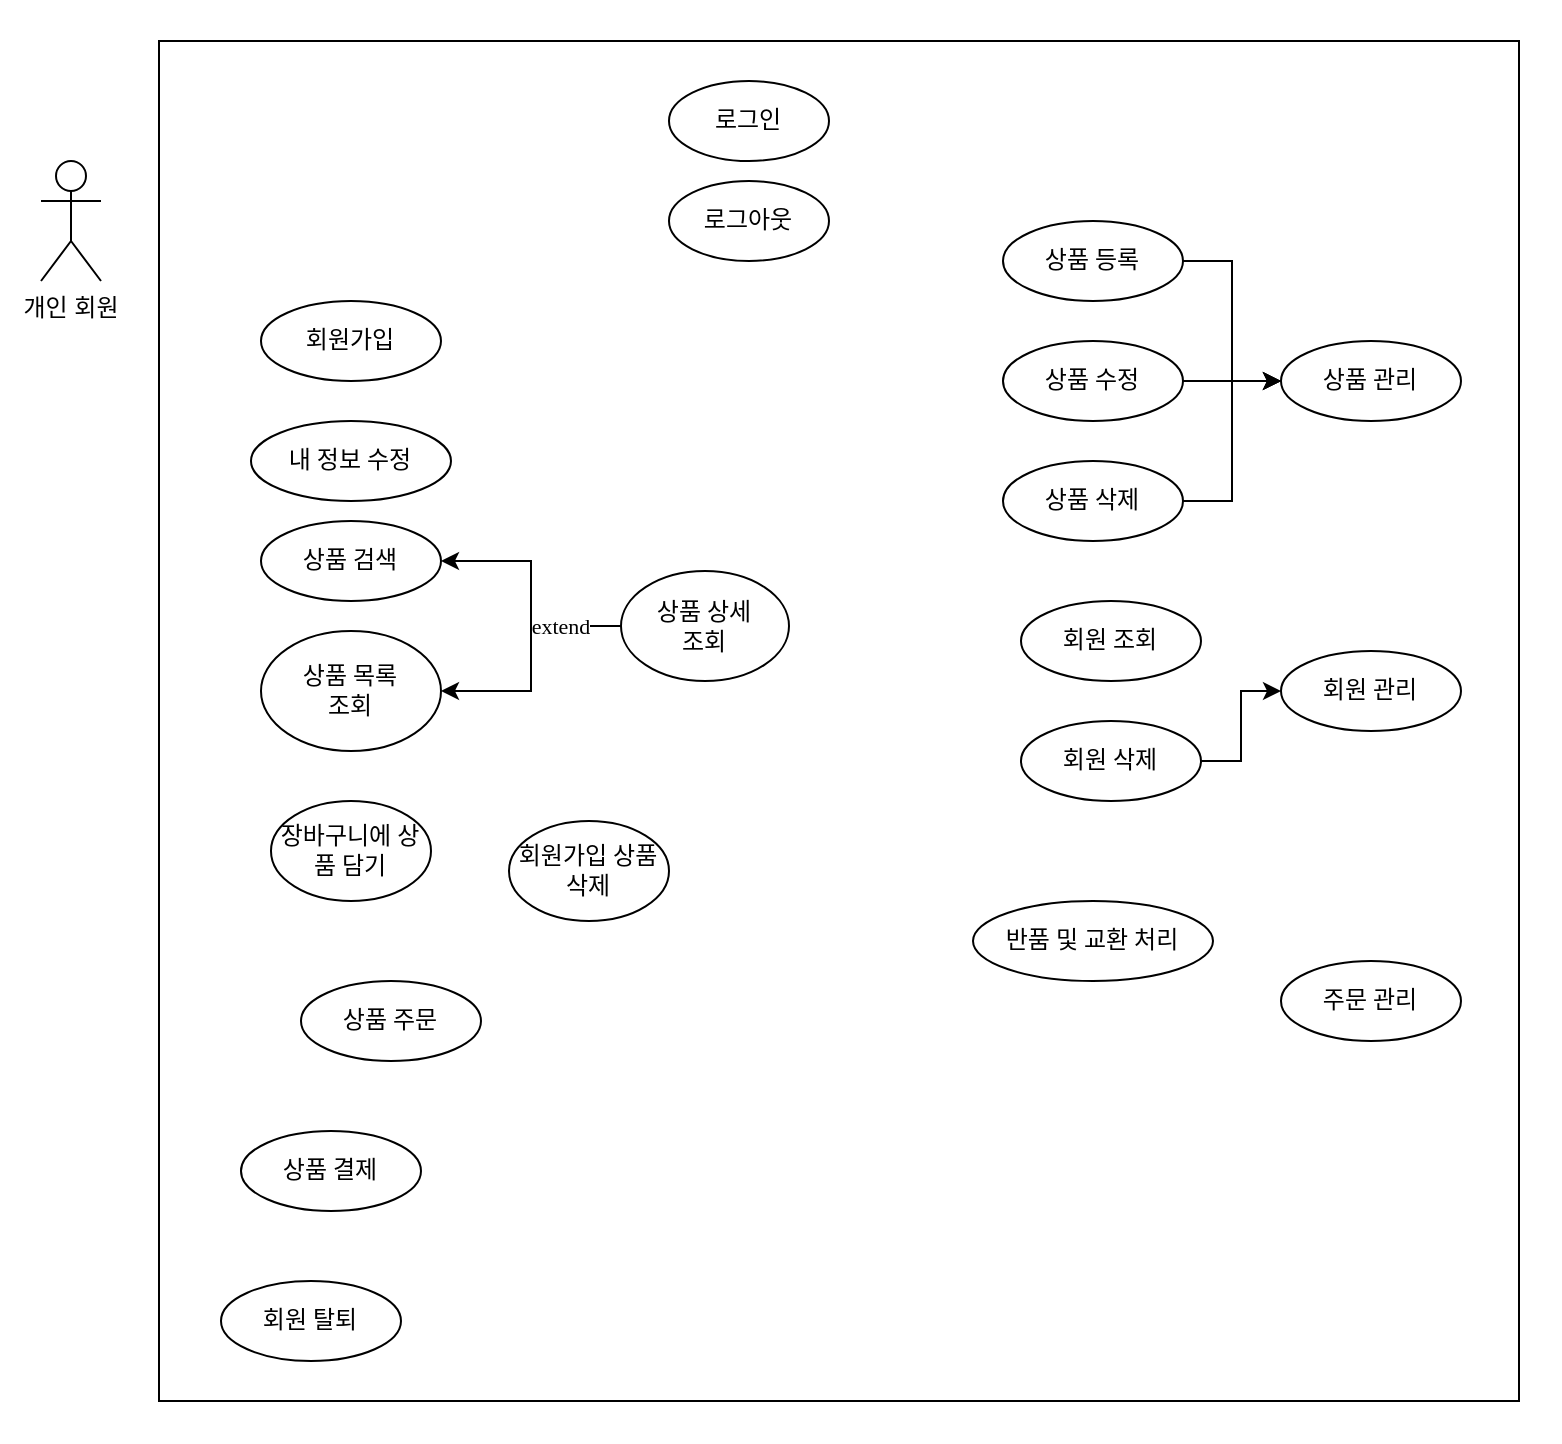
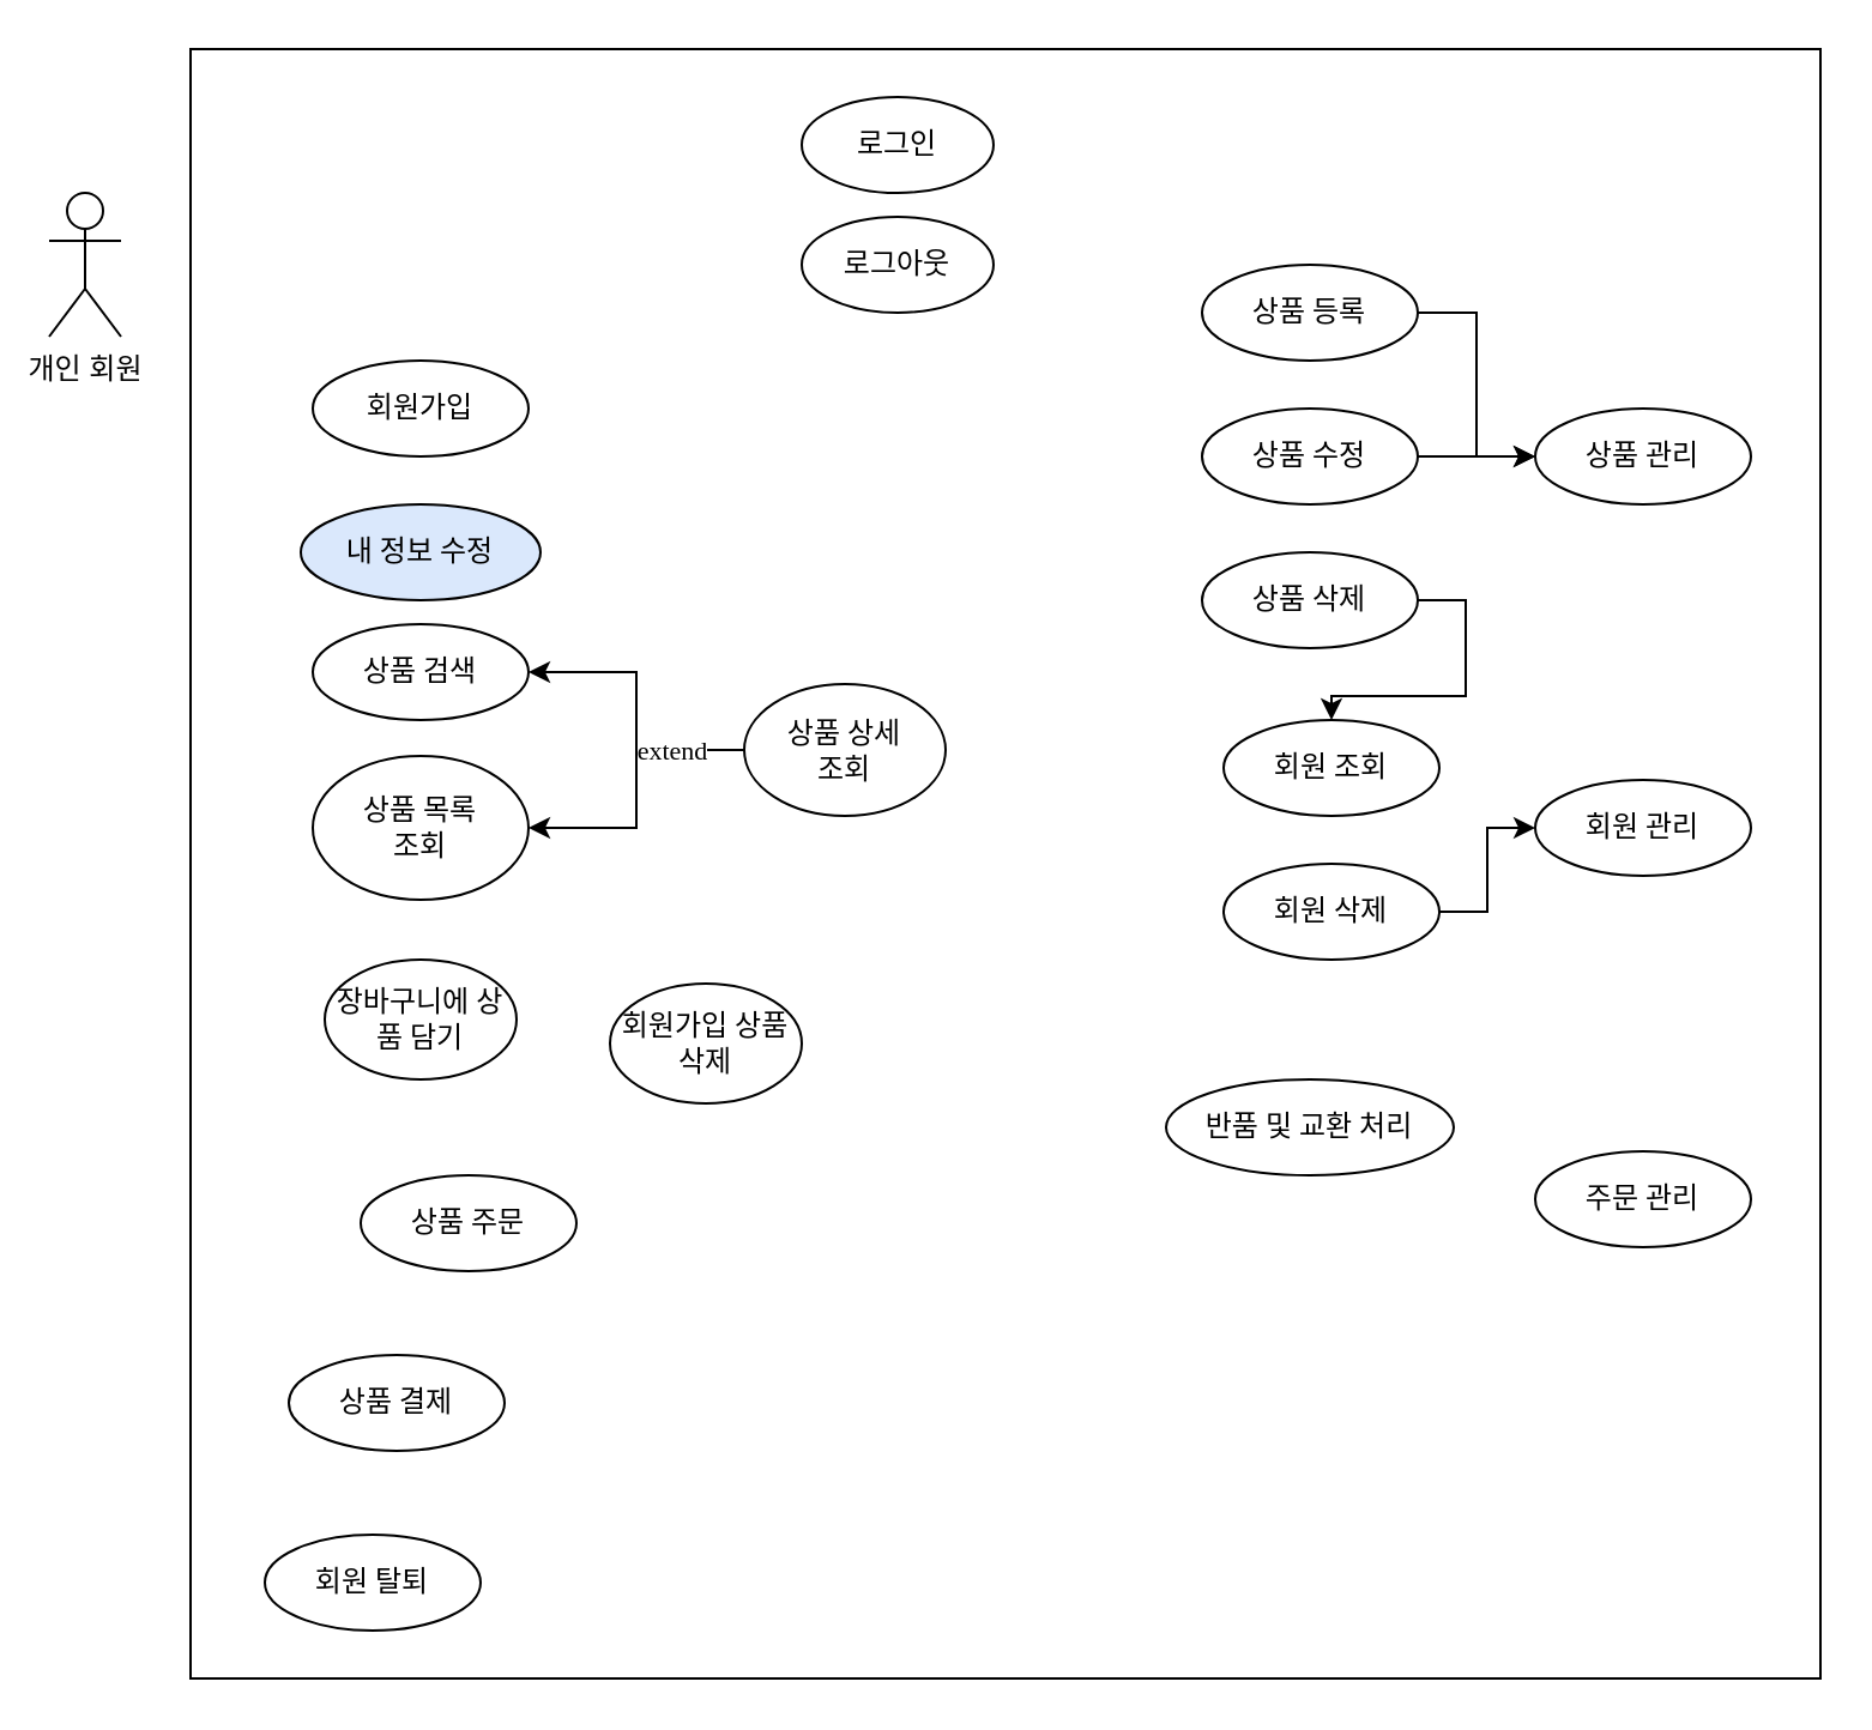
- <mxCell id="26" style="edgeStyle=orthogonalEdgeStyle;rounded=0;orthogonalLoop=1;jettySize=auto;html=1;exitX=1;exitY=0.5;exitDx=0;exitDy=0;entryX=0;entryY=0.5;entryDx=0;entryDy=0;fontFamily=Lucida Console;" edge="1" parent="1" source="27" target="11"><mxGeometry relative="1" as="geometry" /></mxCell>
+ <mxCell id="26" style="edgeStyle=orthogonalEdgeStyle;rounded=0;orthogonalLoop=1;jettySize=auto;html=1;exitX=1;exitY=0.5;exitDx=0;exitDy=0;fontFamily=Lucida Console;" edge="1" parent="1" source="27" target="28"><mxGeometry relative="1" as="geometry" /></mxCell>
- <mxCell id="9" value="내 정보 수정" style="ellipse;whiteSpace=wrap;html=1;fontFamily=Lucida Console;" vertex="1" parent="1"><mxGeometry x="125" y="210" width="100" height="40" as="geometry" /></mxCell>
+ <mxCell id="9" value="내 정보 수정" style="ellipse;whiteSpace=wrap;html=1;fontFamily=Lucida Console;fillColor=#dae8fc;" vertex="1" parent="1"><mxGeometry x="125" y="210" width="100" height="40" as="geometry" /></mxCell>
